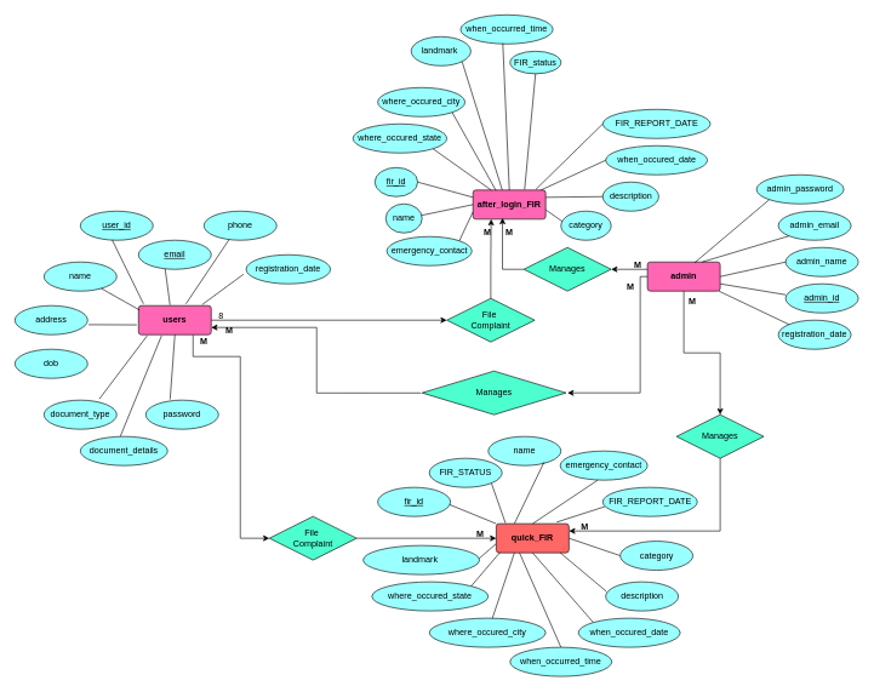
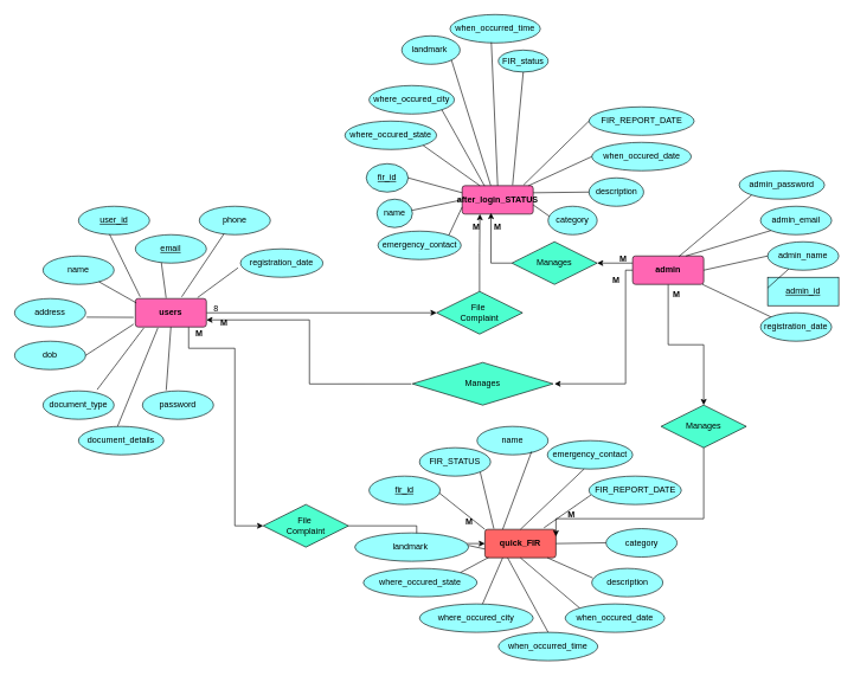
- <mxCell id="9" value="&lt;b&gt;after_login_FIR&lt;/b&gt;" style="rounded=1;arcSize=10;whiteSpace=wrap;html=1;align=center;fillColor=#FF66B3;" parent="1" vertex="1"><mxGeometry x="650" y="261" width="100" height="40" as="geometry" /></mxCell>
+ <mxCell id="9" value="&lt;b&gt;after_login_STATUS&lt;/b&gt;" style="rounded=1;arcSize=10;whiteSpace=wrap;html=1;align=center;fillColor=#FF66B3;" parent="1" vertex="1"><mxGeometry x="650" y="261" width="100" height="40" as="geometry" /></mxCell>
- <mxCell id="75" value="" style="endArrow=none;html=1;rounded=0;entryX=1;entryY=0.75;entryDx=0;entryDy=0;exitX=0;exitY=0.375;exitDx=0;exitDy=0;exitPerimeter=0;" parent="1" source="24" target="5" edge="1"><mxGeometry width="50" height="50" relative="1" as="geometry"><mxPoint x="1090" y="440" as="sourcePoint" /><mxPoint x="1140" y="390" as="targetPoint" /></mxGeometry></mxCell>
+ <mxCell id="75" value="" style="endArrow=none;html=1;rounded=0;exitX=0;exitY=0.375;exitDx=0;exitDy=0;exitPerimeter=0;" parent="1" source="24" target="26" edge="1"><mxGeometry width="50" height="50" relative="1" as="geometry"><mxPoint x="1090" y="440" as="sourcePoint" /><mxPoint x="1140" y="390" as="targetPoint" /></mxGeometry></mxCell>
- <mxCell id="24" value="&lt;u&gt;admin_id&lt;/u&gt;" style="ellipse;whiteSpace=wrap;html=1;align=center;fillColor=#99FFFF;" parent="1" vertex="1"><mxGeometry x="1080" y="390" width="100" height="40" as="geometry" /></mxCell>
+ <mxCell id="24" value="&lt;u&gt;admin_id&lt;/u&gt;" style="whiteSpace=wrap;html=1;align=center;fillColor=#99FFFF;rounded=0;" parent="1" vertex="1"><mxGeometry x="1080" y="390" width="100" height="40" as="geometry" /></mxCell>
+ <mxCell id="39" value="" style="endArrow=none;html=1;rounded=0;exitX=-0.025;exitY=0.902;exitDx=0;exitDy=0;exitPerimeter=0;entryX=1;entryY=0.5;entryDx=0;entryDy=0;" parent="1" source="8" target="15" edge="1"><mxGeometry width="50" height="50" relative="1" as="geometry"><mxPoint x="212" y="496" as="sourcePoint" /><mxPoint x="146" y="419" as="targetPoint" /></mxGeometry></mxCell>
- <mxCell id="10" value="&lt;b&gt;quick_FIR&lt;/b&gt;" style="rounded=1;arcSize=10;whiteSpace=wrap;html=1;align=center;fillColor=#FF6666;" parent="1" vertex="1"><mxGeometry x="682" y="720" width="100" height="40" as="geometry" /></mxCell>
+ <mxCell id="10" value="&lt;b&gt;quick_FIR&lt;/b&gt;" style="rounded=1;arcSize=10;whiteSpace=wrap;html=1;align=center;fillColor=#FF6666;" parent="1" vertex="1"><mxGeometry x="682" y="745" width="100" height="40" as="geometry" /></mxCell>
